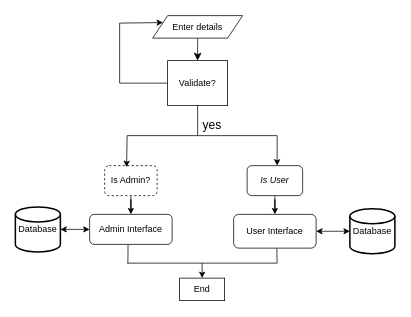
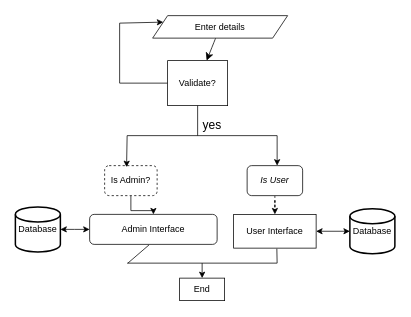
- <mxCell id="3" value="Enter details" style="shape=parallelogram;perimeter=parallelogramPerimeter;whiteSpace=wrap;html=1;fixedSize=1;" parent="1" vertex="1"><mxGeometry x="203" y="20" width="120" height="30" as="geometry" /></mxCell>
+ <mxCell id="3" value="Enter details" style="shape=parallelogram;perimeter=parallelogramPerimeter;whiteSpace=wrap;html=1;fixedSize=1;" parent="1" vertex="1"><mxGeometry x="203" y="20" width="180" height="30" as="geometry" /></mxCell>
- <mxCell id="11" value="" style="edgeStyle=orthogonalEdgeStyle;rounded=0;orthogonalLoop=1;jettySize=auto;html=1;" parent="1" source="12" target="16" edge="1"><mxGeometry relative="1" as="geometry" /></mxCell>
+ <mxCell id="11" value="" style="edgeStyle=orthogonalEdgeStyle;rounded=0;orthogonalLoop=1;jettySize=auto;html=1;dashed=1;" parent="1" source="12" target="16" edge="1"><mxGeometry relative="1" as="geometry" /></mxCell>
- <mxCell id="15" value="Admin Interface" style="whiteSpace=wrap;html=1;rounded=1;" parent="1" vertex="1"><mxGeometry x="119" y="285" width="110" height="40" as="geometry" /></mxCell>
+ <mxCell id="15" value="Admin Interface" style="whiteSpace=wrap;html=1;rounded=1;" parent="1" vertex="1"><mxGeometry x="119" y="285" width="170" height="40" as="geometry" /></mxCell>
- <mxCell id="16" value="User Interface" style="rounded=1;whiteSpace=wrap;html=1;" parent="1" vertex="1"><mxGeometry x="311" y="285" width="110" height="45" as="geometry" /></mxCell>
+ <mxCell id="16" value="User Interface" style="whiteSpace=wrap;html=1;rounded=0;" parent="1" vertex="1"><mxGeometry x="311" y="285" width="110" height="45" as="geometry" /></mxCell>
